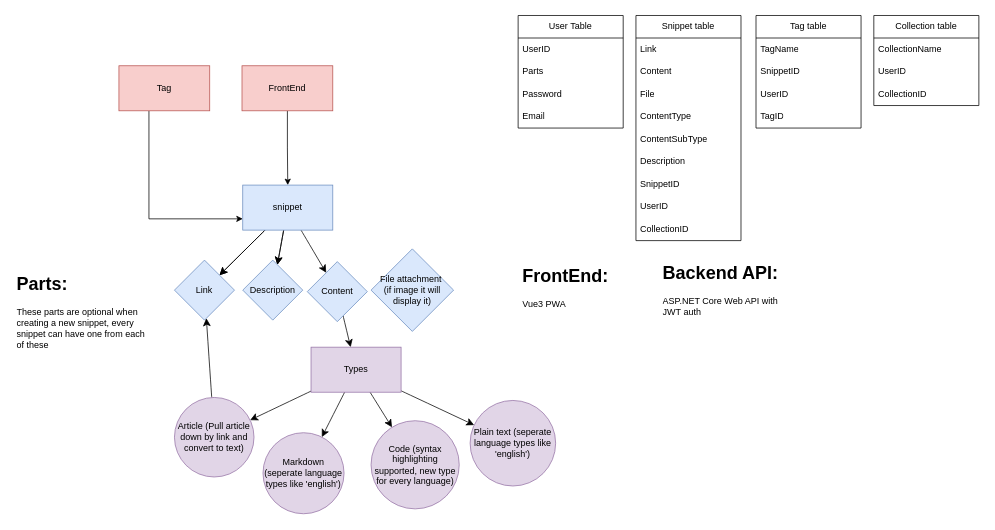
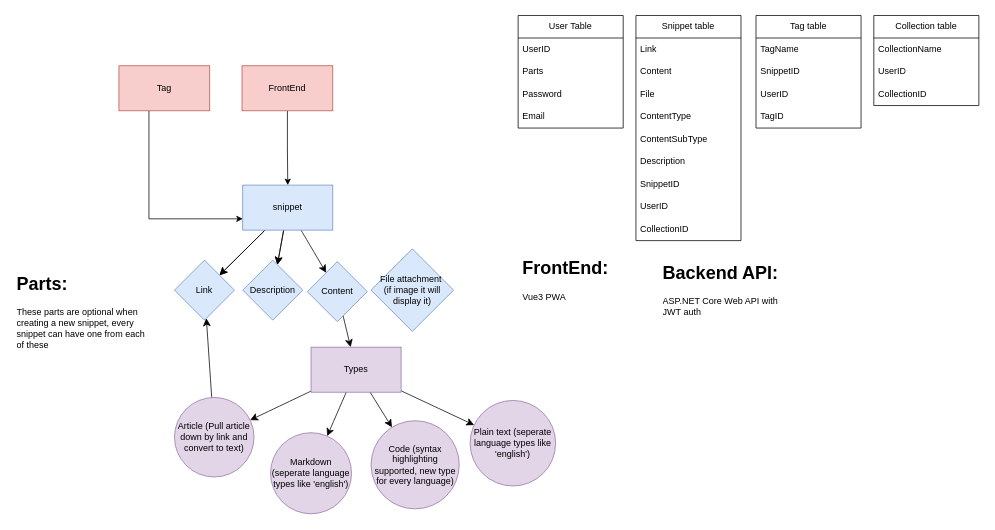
- <mxCell id="44" value="&lt;h1 style=&quot;margin-top: 0px;&quot;&gt;FrontEnd:&lt;/h1&gt;&lt;p&gt;Vue3 PWA&lt;/p&gt;" style="text;html=1;whiteSpace=wrap;overflow=hidden;rounded=0;" parent="1" vertex="1"><mxGeometry x="694" y="346" width="180" height="120" as="geometry" /></mxCell>
+ <mxCell id="44" value="&lt;h1 style=&quot;margin-top: 0px;&quot;&gt;FrontEnd:&lt;/h1&gt;&lt;p&gt;Vue3 PWA&lt;/p&gt;" style="text;html=1;whiteSpace=wrap;overflow=hidden;rounded=0;" parent="1" vertex="1"><mxGeometry x="694" y="336" width="180" height="120" as="geometry" /></mxCell>
- <mxCell id="22" value="Markdown (seperate language types like 'english')" style="ellipse;whiteSpace=wrap;html=1;fillColor=#e1d5e7;strokeColor=#9673a6;rounded=0;" parent="1" vertex="1"><mxGeometry x="350" y="576" width="108" height="108" as="geometry" /></mxCell>
+ <mxCell id="22" value="Markdown (seperate language types like 'english')" style="ellipse;whiteSpace=wrap;html=1;fillColor=#e1d5e7;strokeColor=#9673a6;rounded=0;" parent="1" vertex="1"><mxGeometry x="360" y="576" width="108" height="108" as="geometry" /></mxCell>
